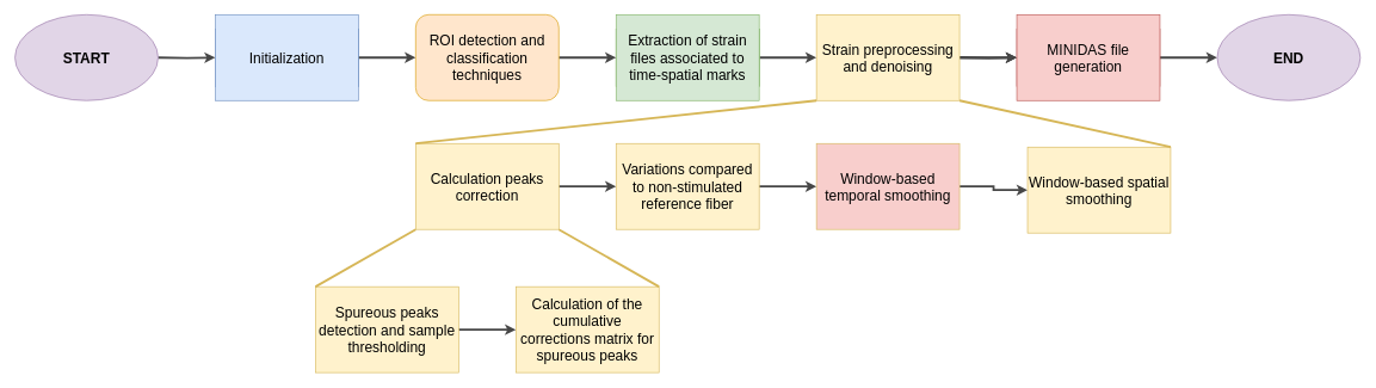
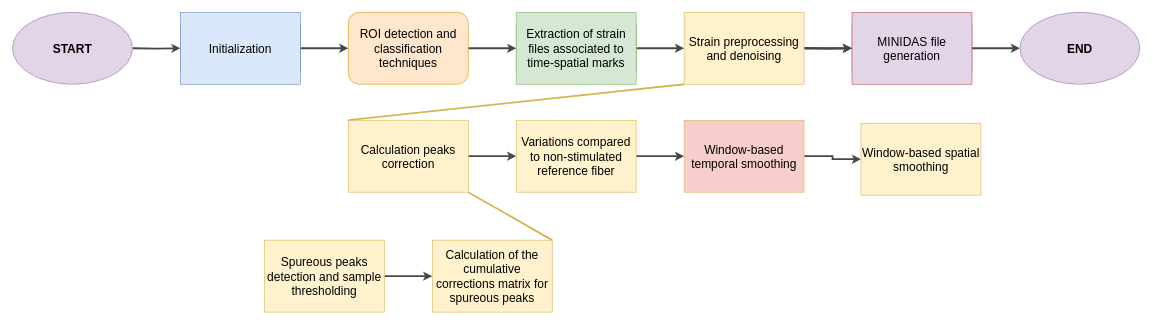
- <mxCell id="28" value="MINIDAS file generation" style="rounded=0;whiteSpace=wrap;html=1;fillColor=#f8cecc;strokeColor=#b85450;fontSize=20;" parent="1" vertex="1"><mxGeometry x="1420" y="20" width="200" height="120" as="geometry" /></mxCell>
+ <mxCell id="28" value="MINIDAS file generation" style="rounded=0;whiteSpace=wrap;html=1;fillColor=#e1d5e7;strokeColor=#b85450;fontSize=20;" parent="1" vertex="1"><mxGeometry x="1420" y="20" width="200" height="120" as="geometry" /></mxCell>
- <mxCell id="17" value="" style="endArrow=none;html=1;rounded=0;entryX=1;entryY=1;entryDx=0;entryDy=0;exitX=1;exitY=0;exitDx=0;exitDy=0;fillColor=#fff2cc;strokeColor=#d6b656;strokeWidth=3;" parent="1" source="15" target="27" edge="1"><mxGeometry width="50" height="50" relative="1" as="geometry"><mxPoint x="1090" y="370" as="sourcePoint" /><mxPoint x="1340" y="120" as="targetPoint" /></mxGeometry></mxCell>
- <mxCell id="34" value="" style="endArrow=none;html=1;rounded=0;entryX=0;entryY=1;entryDx=0;entryDy=0;exitX=0;exitY=0;exitDx=0;exitDy=0;fillColor=#fff2cc;strokeColor=#d6b656;strokeWidth=3;" edge="1" parent="1" source="32" target="10"><mxGeometry width="50" height="50" relative="1" as="geometry"><mxPoint x="590" y="210" as="sourcePoint" /><mxPoint x="1150" y="150" as="targetPoint" /></mxGeometry></mxCell>
